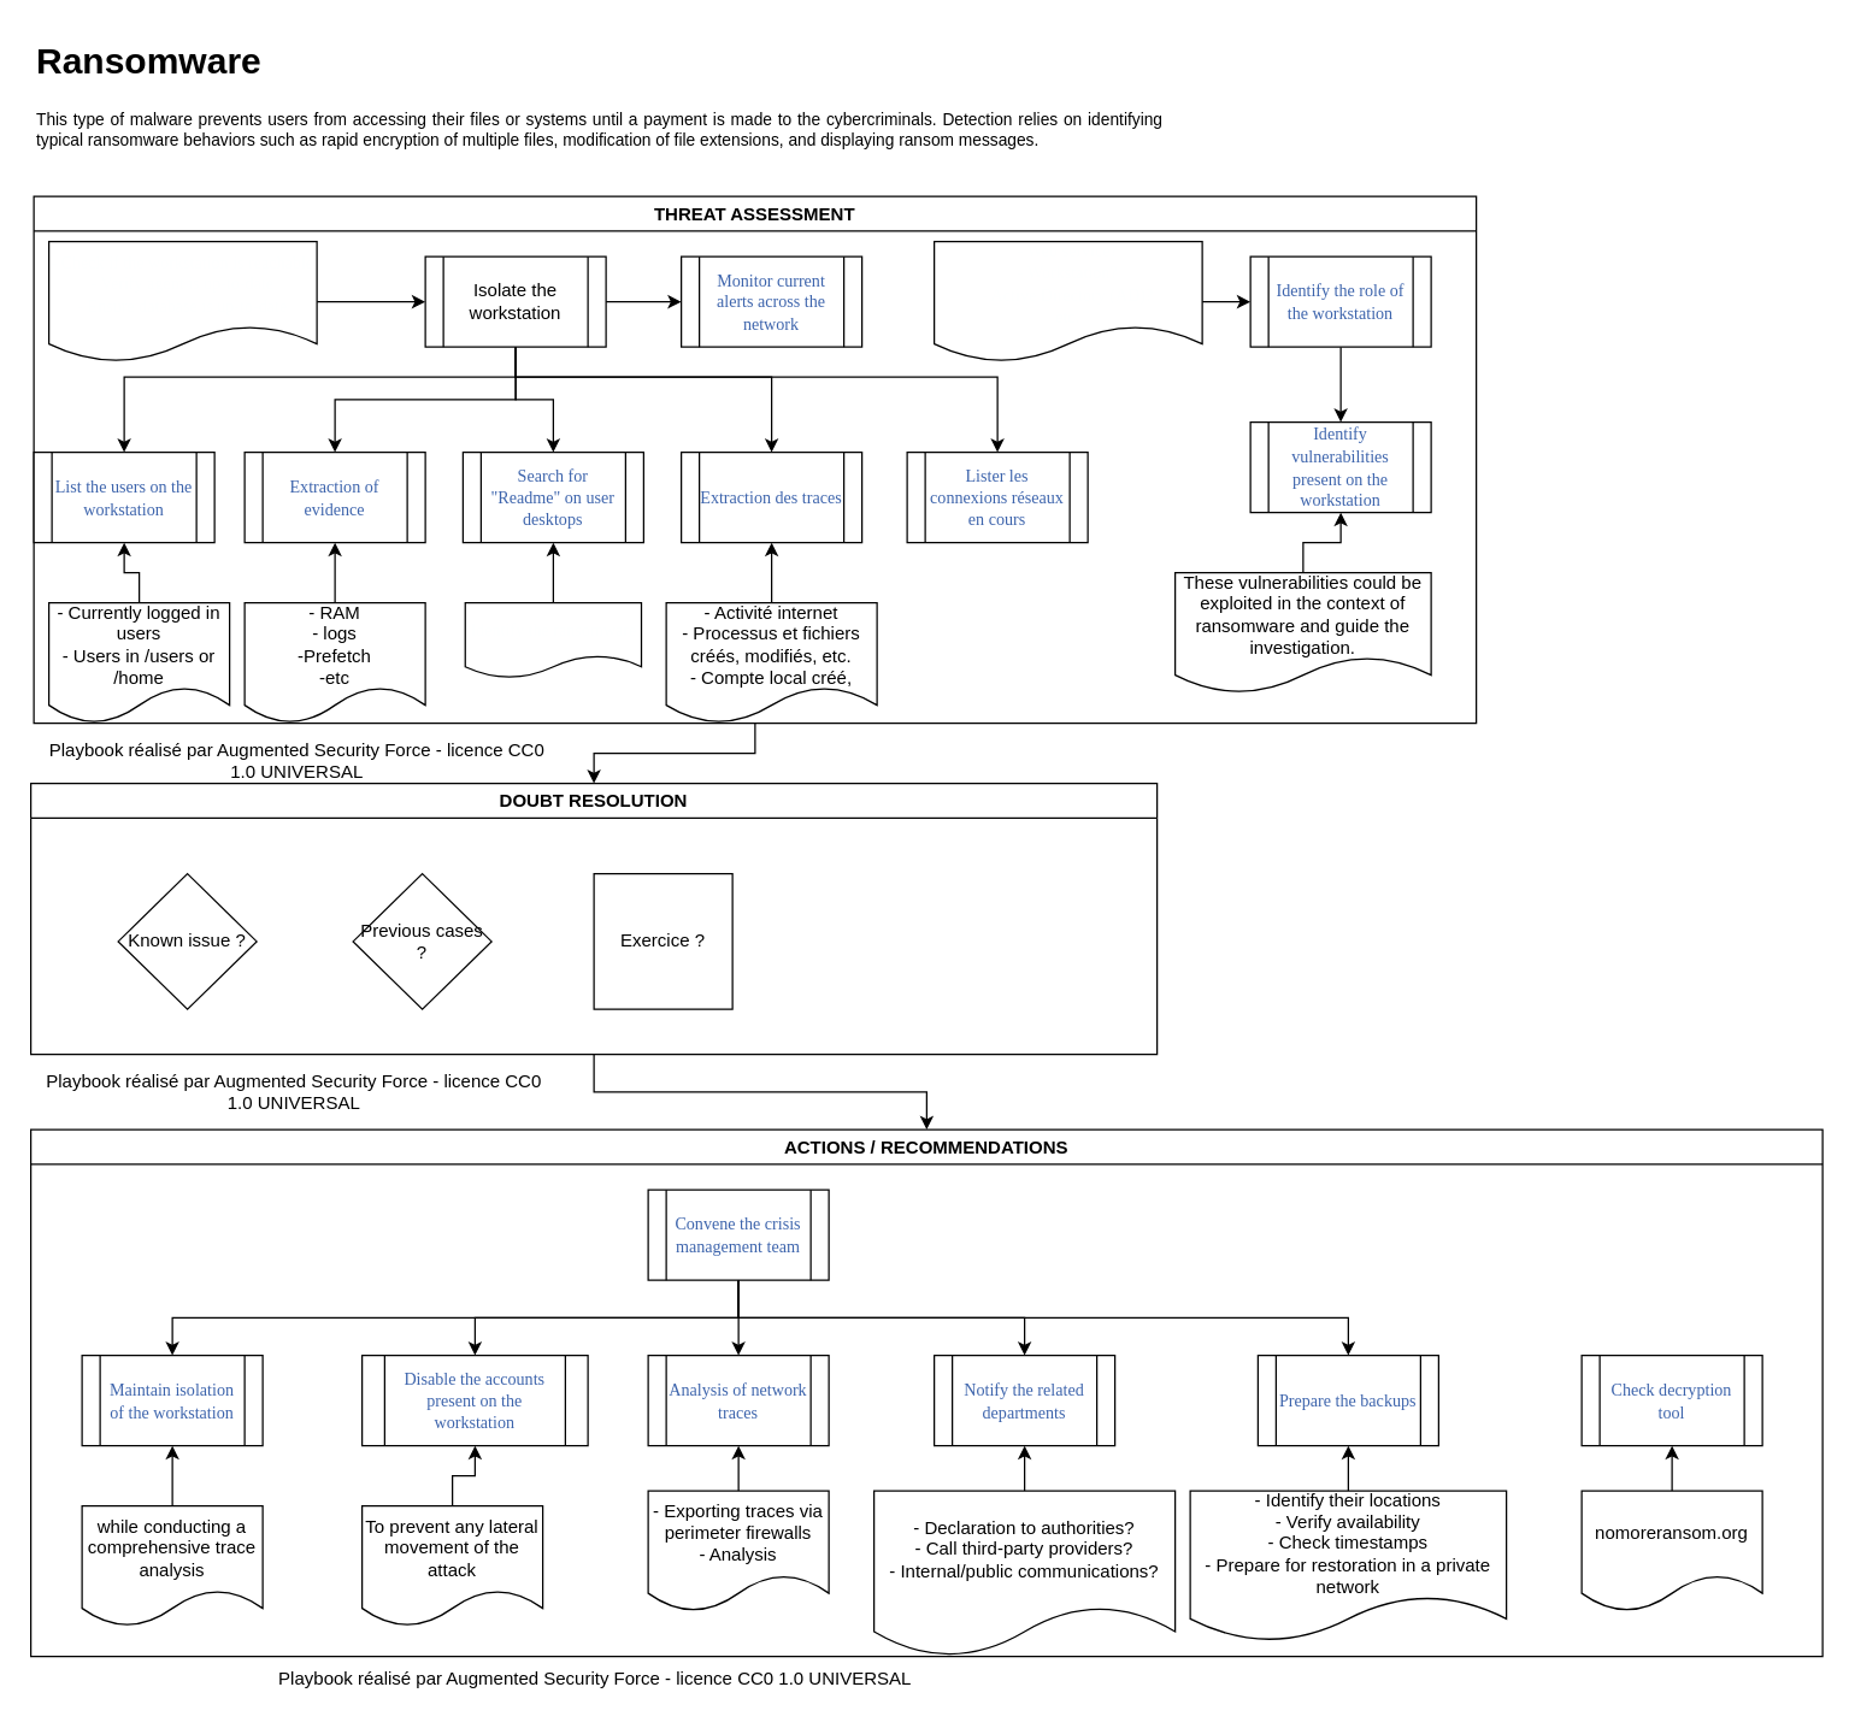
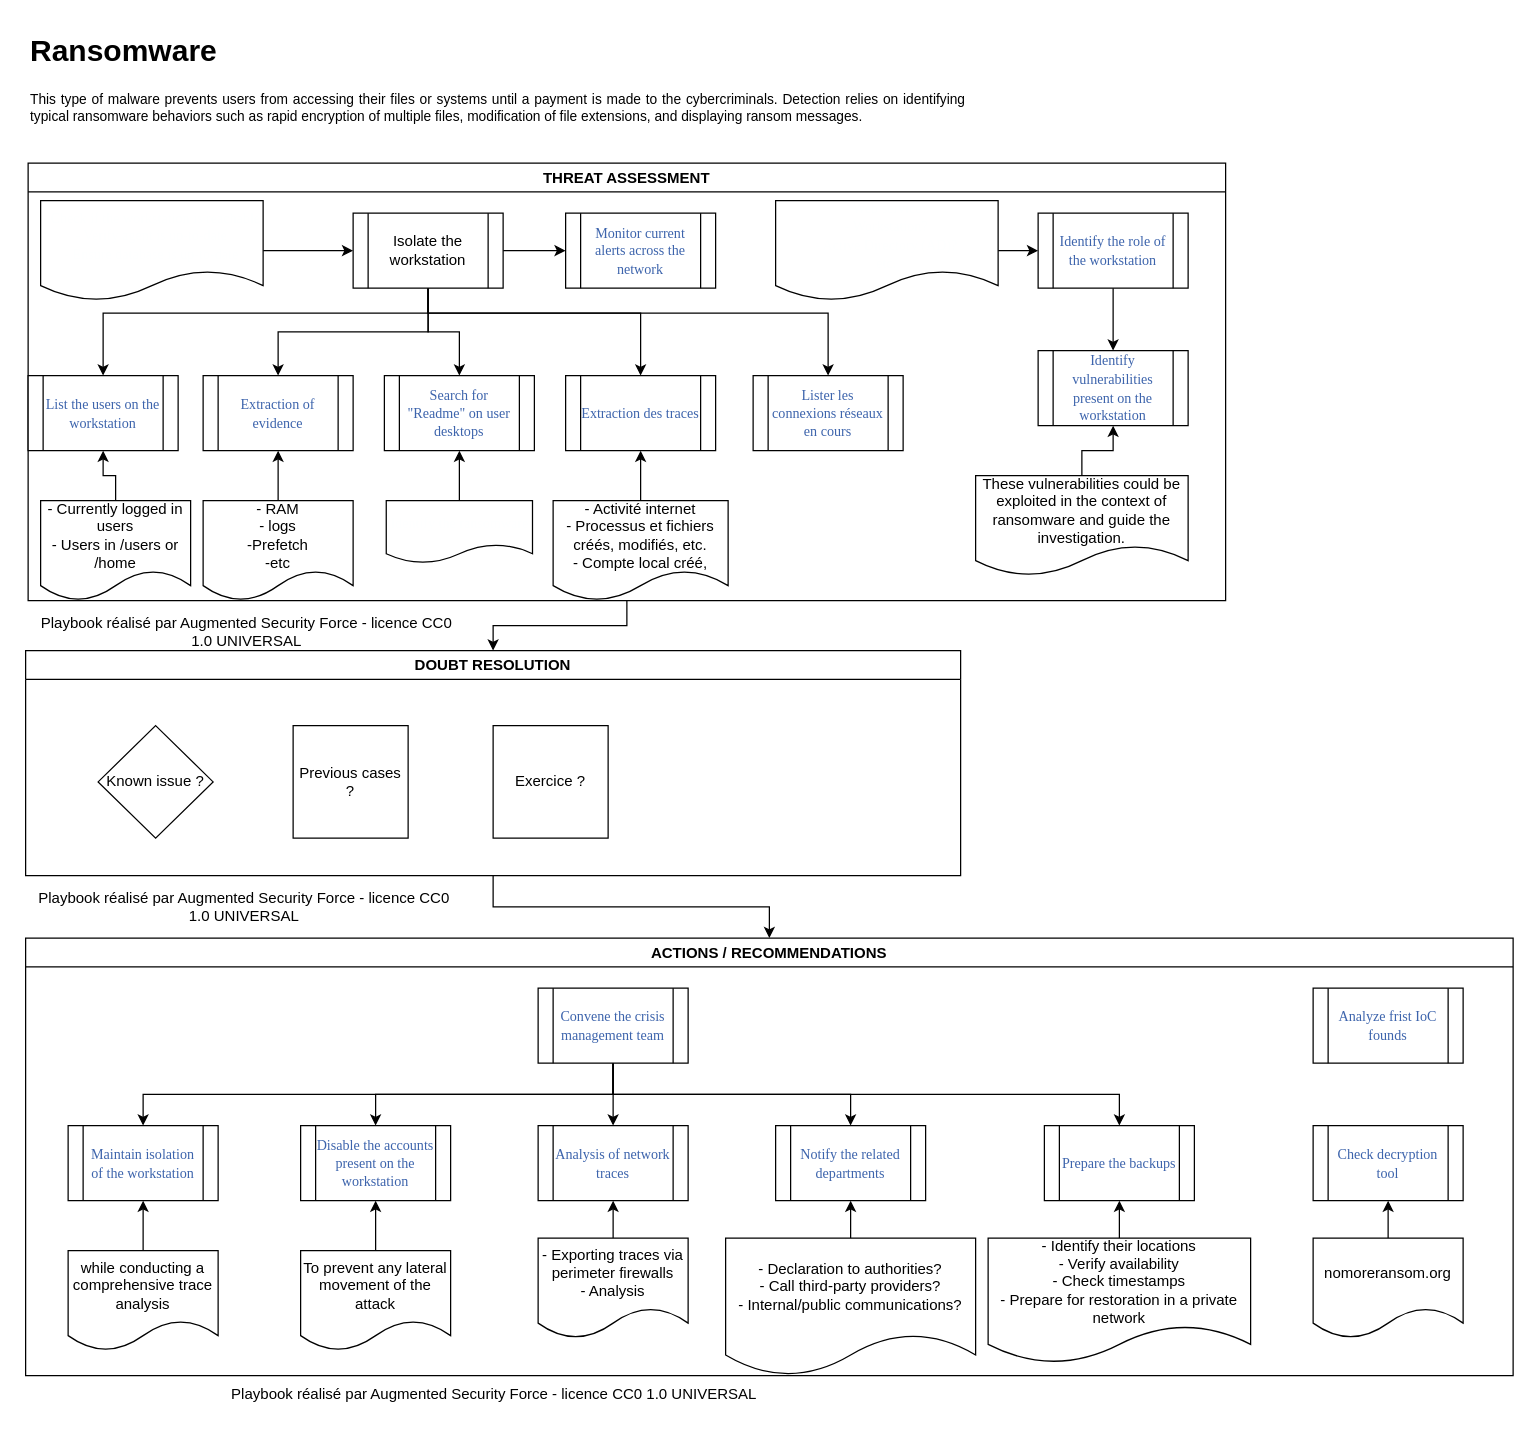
- <mxCell id="37" value="Previous cases ?" style="rhombus;whiteSpace=wrap;html=1;" parent="35" vertex="1"><mxGeometry x="214" y="60" width="92" height="90" as="geometry" /></mxCell>
+ <mxCell id="37" value="Previous cases ?" style="whiteSpace=wrap;html=1;rounded=0;" parent="35" vertex="1"><mxGeometry x="214" y="60" width="92" height="90" as="geometry" /></mxCell>
+ <mxCell id="64" value="&lt;span style=&quot;font-size: 11.29px; font-family: Calibri; color: rgb(61, 100, 172);&quot;&gt;Analyze frist IoC founds&lt;br&gt;&lt;/span&gt;" style="shape=process;whiteSpace=wrap;html=1;backgroundOutline=1;" parent="39" vertex="1"><mxGeometry x="1030" y="40" width="120" height="60" as="geometry" /></mxCell>
- <mxCell id="41" value="&lt;font face=&quot;Calibri&quot; color=&quot;#3d64ac&quot;&gt;&lt;span style=&quot;font-size: 11.29px;&quot;&gt;Disable the accounts present on the workstation&lt;/span&gt;&lt;/font&gt;" style="shape=process;whiteSpace=wrap;html=1;backgroundOutline=1;" parent="39" vertex="1"><mxGeometry x="220" y="150" width="150" height="60" as="geometry" /></mxCell>
+ <mxCell id="41" value="&lt;font face=&quot;Calibri&quot; color=&quot;#3d64ac&quot;&gt;&lt;span style=&quot;font-size: 11.29px;&quot;&gt;Disable the accounts present on the workstation&lt;/span&gt;&lt;/font&gt;" style="shape=process;whiteSpace=wrap;html=1;backgroundOutline=1;" parent="39" vertex="1"><mxGeometry x="220" y="150" width="120" height="60" as="geometry" /></mxCell>
